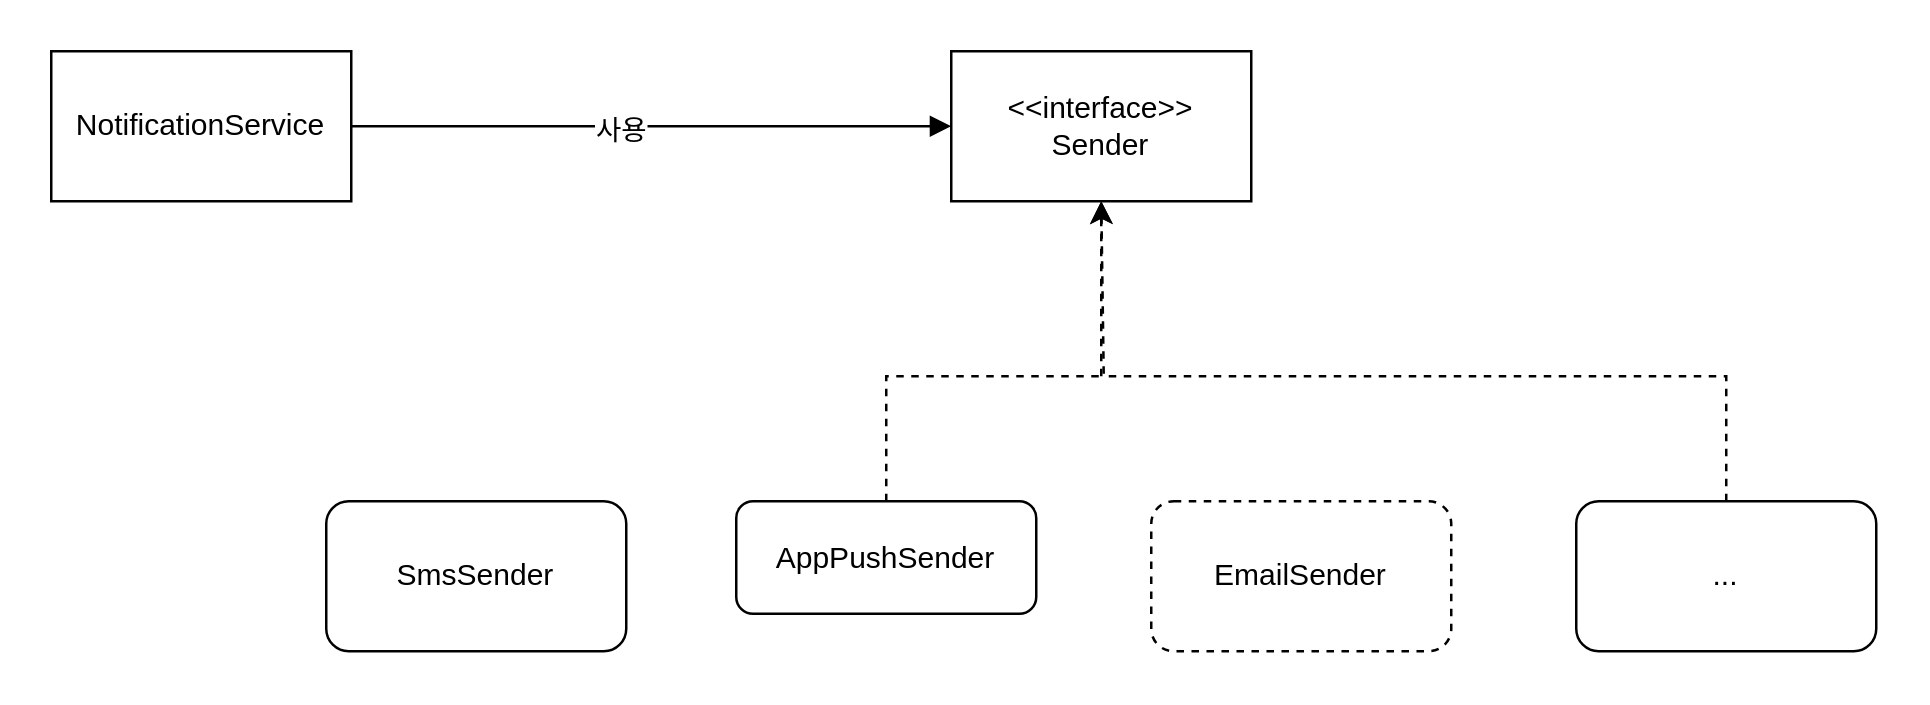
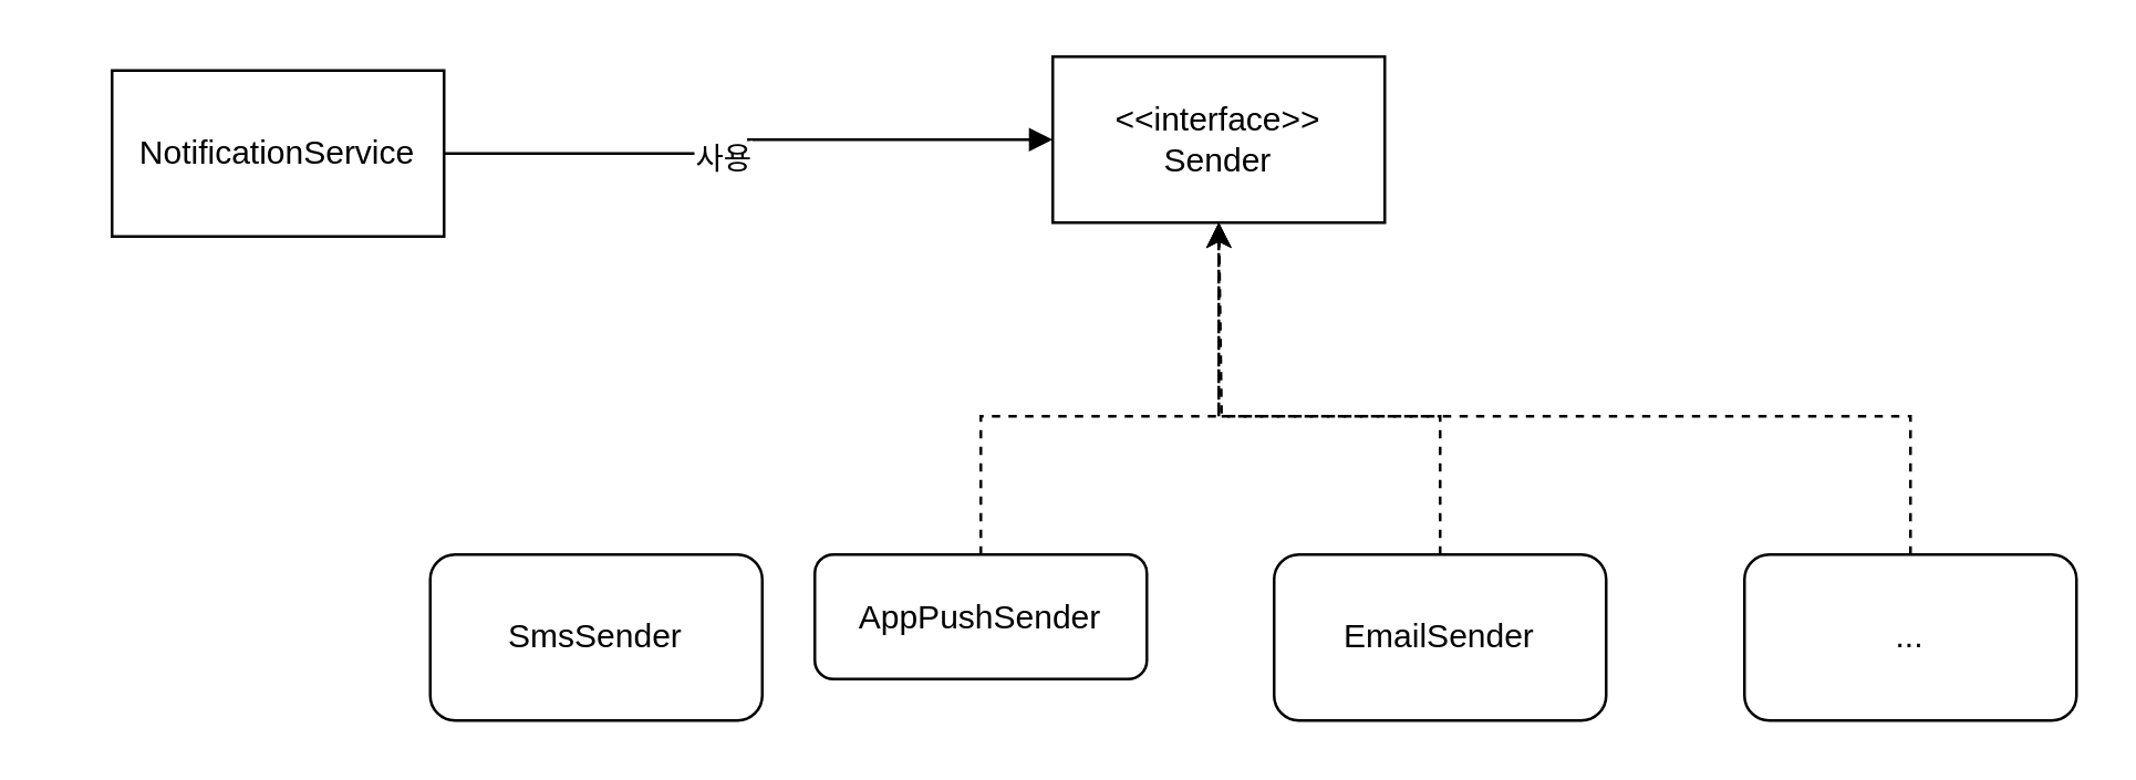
- <mxCell id="4" value="NotificationService" style="rounded=0;whiteSpace=wrap;html=1;" vertex="1" parent="1"><mxGeometry x="20" y="20" width="120" height="60" as="geometry" /></mxCell>
+ <mxCell id="4" value="NotificationService" style="rounded=0;whiteSpace=wrap;html=1;" vertex="1" parent="1"><mxGeometry x="40" y="25" width="120" height="60" as="geometry" /></mxCell>
+ <mxCell id="9" style="edgeStyle=orthogonalEdgeStyle;rounded=0;orthogonalLoop=1;jettySize=auto;html=1;dashed=1;" edge="1" parent="1" source="10" target="5"><mxGeometry relative="1" as="geometry"><Array as="points"><mxPoint x="520" y="150" /><mxPoint x="440" y="150" /></Array></mxGeometry></mxCell>
- <mxCell id="6" value="SmsSender" style="rounded=1;whiteSpace=wrap;html=1;" vertex="1" parent="1"><mxGeometry x="130" y="200" width="120" height="60" as="geometry" /></mxCell>
+ <mxCell id="6" value="SmsSender" style="rounded=1;whiteSpace=wrap;html=1;" vertex="1" parent="1"><mxGeometry x="155" y="200" width="120" height="60" as="geometry" /></mxCell>
- <mxCell id="10" value="EmailSender" style="rounded=1;whiteSpace=wrap;html=1;dashed=1;" vertex="1" parent="1"><mxGeometry x="460" y="200" width="120" height="60" as="geometry" /></mxCell>
+ <mxCell id="10" value="EmailSender" style="rounded=1;whiteSpace=wrap;html=1;" vertex="1" parent="1"><mxGeometry x="460" y="200" width="120" height="60" as="geometry" /></mxCell>
